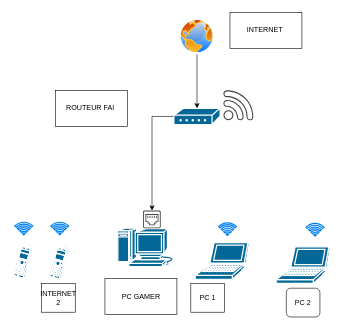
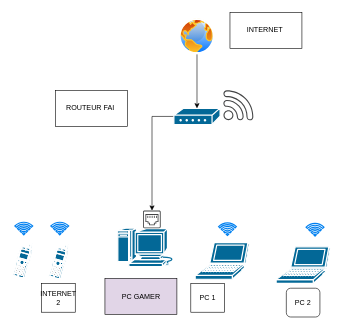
- <mxCell id="20" value="PC GAMER" style="rounded=0;whiteSpace=wrap;html=1;" vertex="1" parent="1"><mxGeometry x="174.5" y="463.5" width="120" height="60" as="geometry" /></mxCell>
+ <mxCell id="20" value="PC GAMER" style="rounded=0;whiteSpace=wrap;html=1;fillColor=#e1d5e7;" vertex="1" parent="1"><mxGeometry x="174.5" y="463.5" width="120" height="60" as="geometry" /></mxCell>
